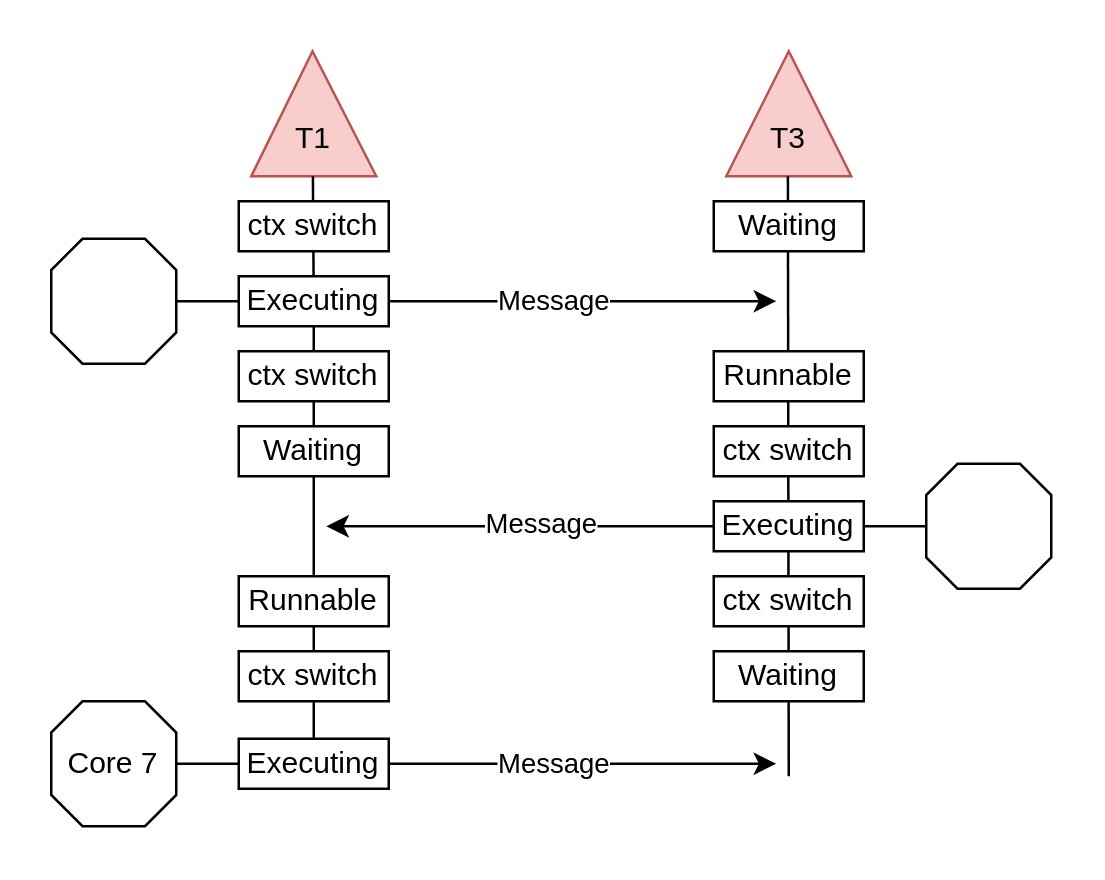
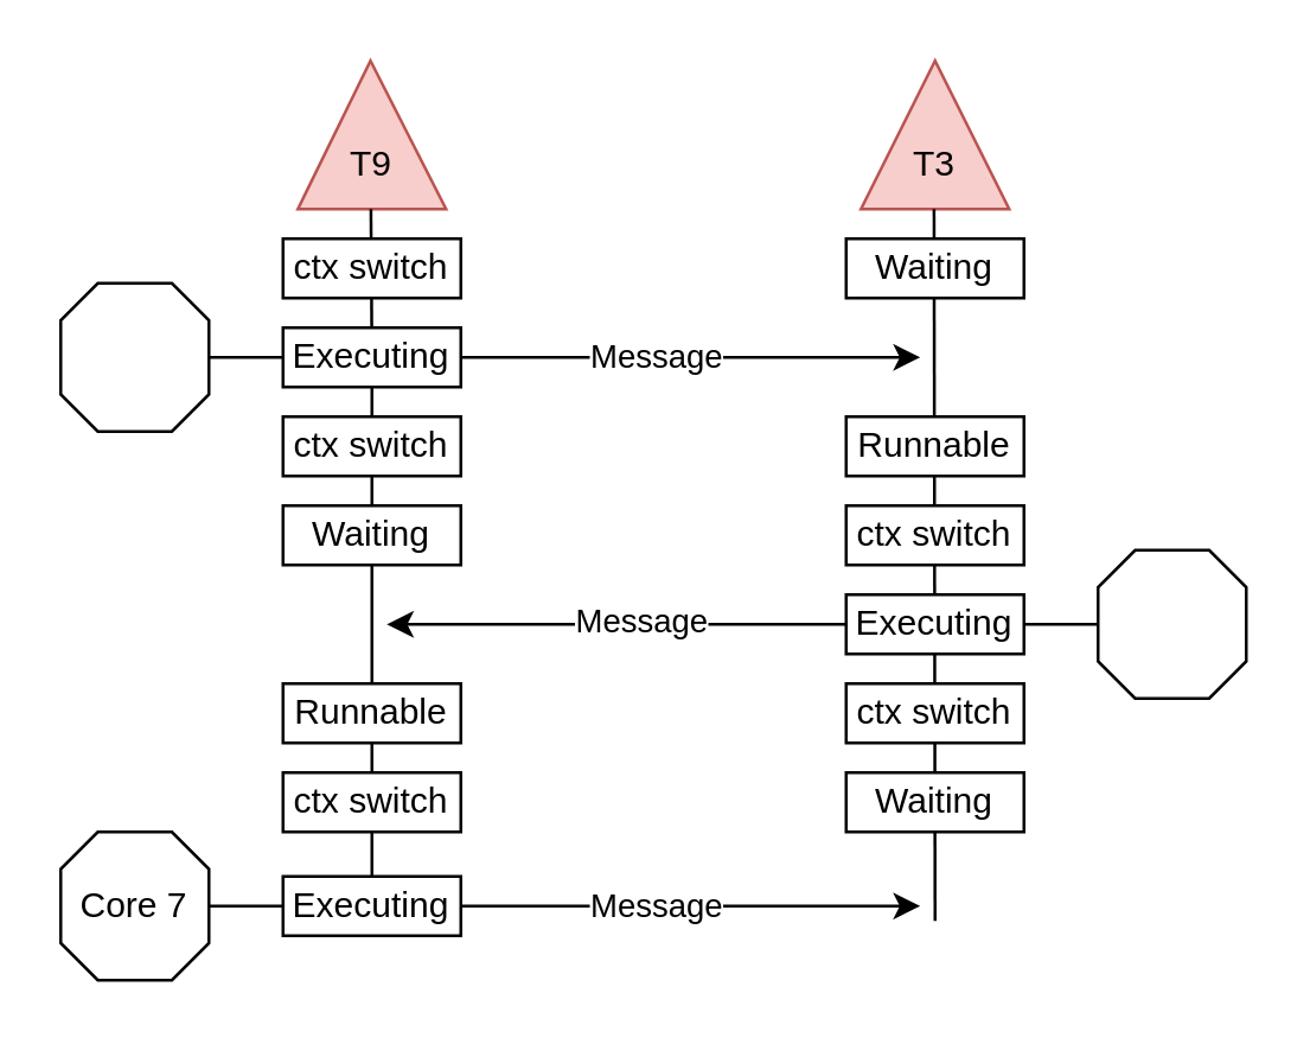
- <mxCell id="7" value="T1" style="text;html=1;align=center;verticalAlign=middle;whiteSpace=wrap;rounded=0;" parent="5" vertex="1"><mxGeometry x="5" y="20" width="40" height="30" as="geometry" /></mxCell>
+ <mxCell id="7" value="T9" style="text;html=1;align=center;verticalAlign=middle;whiteSpace=wrap;rounded=0;" parent="5" vertex="1"><mxGeometry x="5" y="20" width="40" height="30" as="geometry" /></mxCell>
